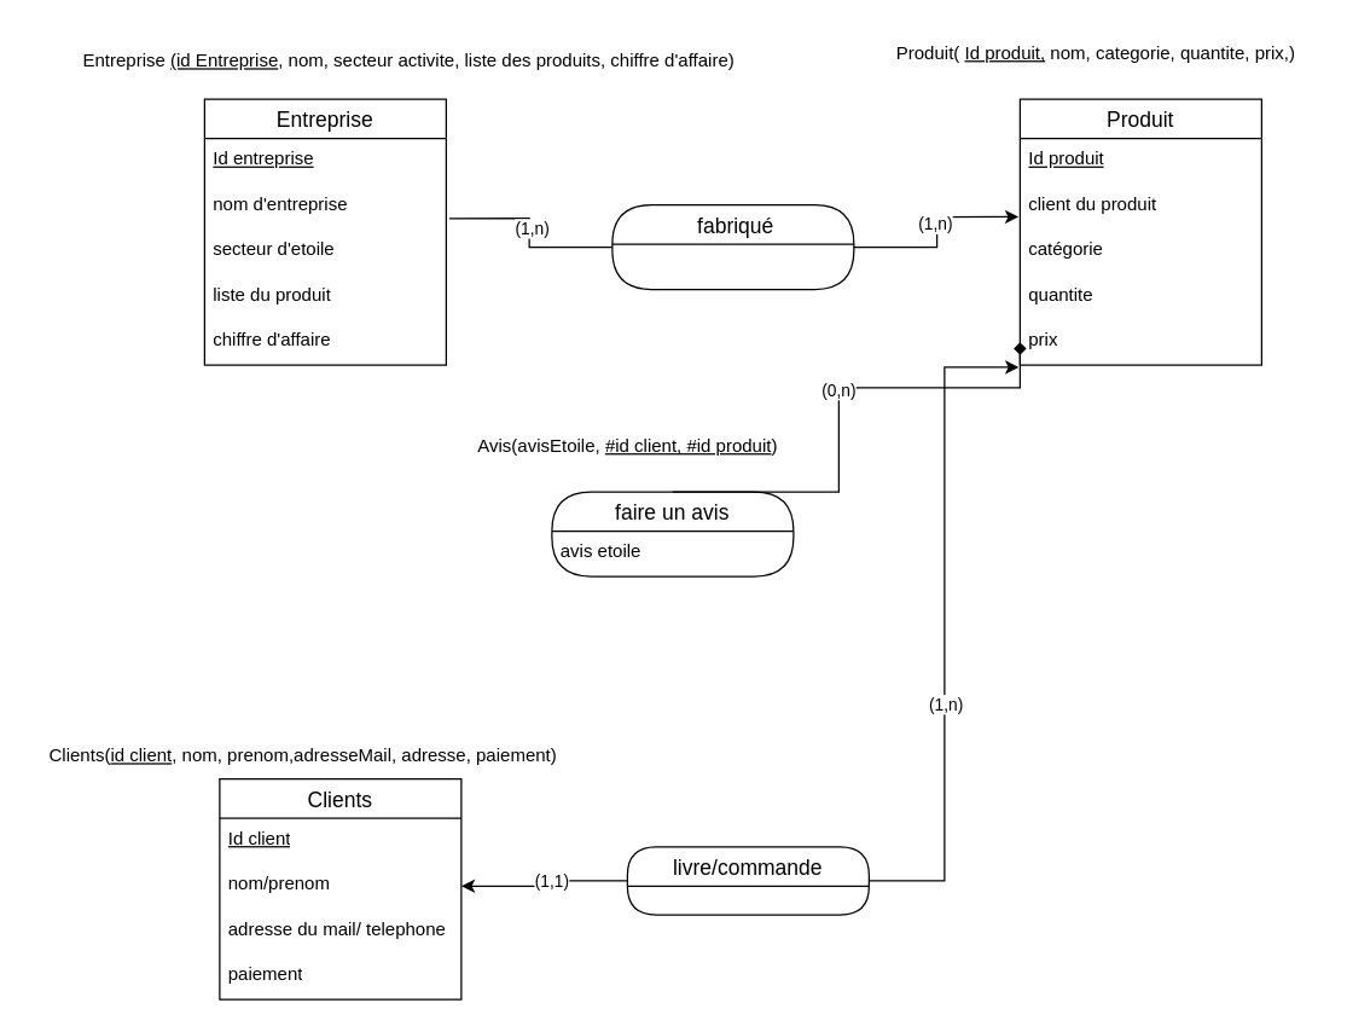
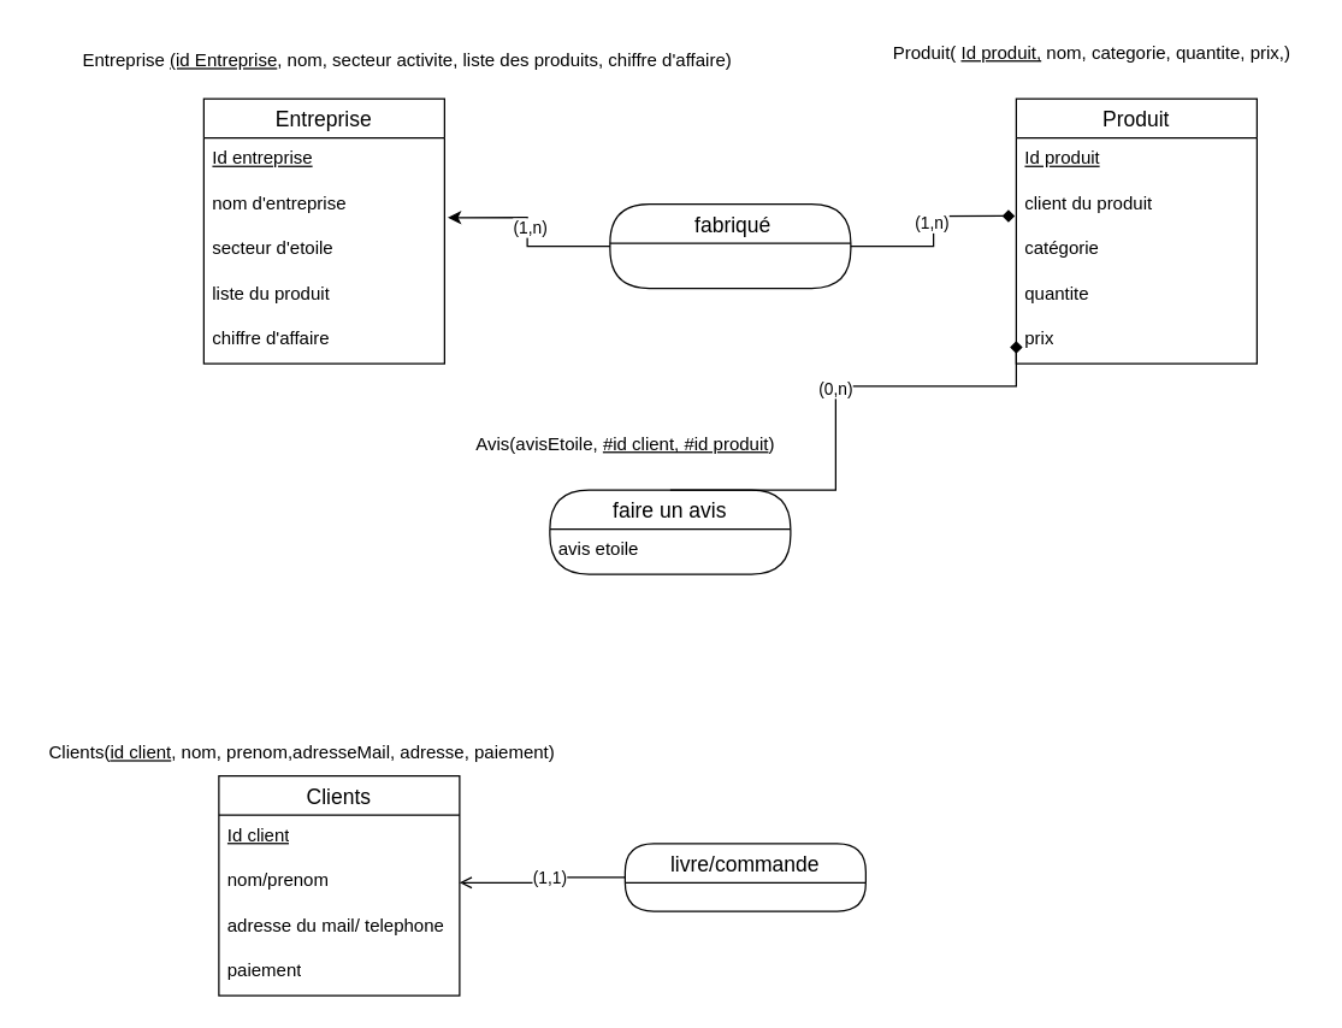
- <mxCell id="17" style="edgeStyle=orthogonalEdgeStyle;rounded=0;orthogonalLoop=1;jettySize=auto;html=1;exitX=1;exitY=0.5;exitDx=0;exitDy=0;entryX=-0.006;entryY=0.733;entryDx=0;entryDy=0;entryPerimeter=0;" parent="1" source="14" target="10" edge="1"><mxGeometry relative="1" as="geometry" /></mxCell>
+ <mxCell id="17" style="edgeStyle=orthogonalEdgeStyle;rounded=0;orthogonalLoop=1;jettySize=auto;html=1;exitX=1;exitY=0.5;exitDx=0;exitDy=0;entryX=-0.006;entryY=0.733;entryDx=0;entryDy=0;entryPerimeter=0;endArrow=diamond;" parent="1" source="14" target="10" edge="1"><mxGeometry relative="1" as="geometry" /></mxCell>
- <mxCell id="15" style="edgeStyle=orthogonalEdgeStyle;rounded=0;orthogonalLoop=1;jettySize=auto;html=1;exitX=0;exitY=0.5;exitDx=0;exitDy=0;entryX=1.013;entryY=0.767;entryDx=0;entryDy=0;entryPerimeter=0;endArrow=none;" parent="1" source="14" target="4" edge="1"><mxGeometry relative="1" as="geometry" /></mxCell>
+ <mxCell id="15" style="edgeStyle=orthogonalEdgeStyle;rounded=0;orthogonalLoop=1;jettySize=auto;html=1;exitX=0;exitY=0.5;exitDx=0;exitDy=0;entryX=1.013;entryY=0.767;entryDx=0;entryDy=0;entryPerimeter=0;" parent="1" source="14" target="4" edge="1"><mxGeometry relative="1" as="geometry" /></mxCell>
- <mxCell id="26" style="edgeStyle=orthogonalEdgeStyle;rounded=0;orthogonalLoop=1;jettySize=auto;html=1;exitX=1;exitY=0.5;exitDx=0;exitDy=0;entryX=-0.005;entryY=1.05;entryDx=0;entryDy=0;entryPerimeter=0;" parent="1" source="28" target="13" edge="1"><mxGeometry relative="1" as="geometry" /></mxCell>
- <mxCell id="27" value="(1,n)" style="edgeLabel;html=1;align=center;verticalAlign=middle;resizable=0;points=[];" parent="26" vertex="1" connectable="0"><mxGeometry x="-0.239" relative="1" as="geometry"><mxPoint as="offset" /></mxGeometry></mxCell>
- <mxCell id="24" style="edgeStyle=orthogonalEdgeStyle;rounded=0;orthogonalLoop=1;jettySize=auto;html=1;exitX=0;exitY=0.5;exitDx=0;exitDy=0;entryX=1;entryY=0.5;entryDx=0;entryDy=0;" parent="1" source="28" target="21" edge="1"><mxGeometry relative="1" as="geometry" /></mxCell>
+ <mxCell id="24" style="edgeStyle=orthogonalEdgeStyle;rounded=0;orthogonalLoop=1;jettySize=auto;html=1;exitX=0;exitY=0.5;exitDx=0;exitDy=0;entryX=1;entryY=0.5;entryDx=0;entryDy=0;endArrow=open;" parent="1" source="28" target="21" edge="1"><mxGeometry relative="1" as="geometry" /></mxCell>
